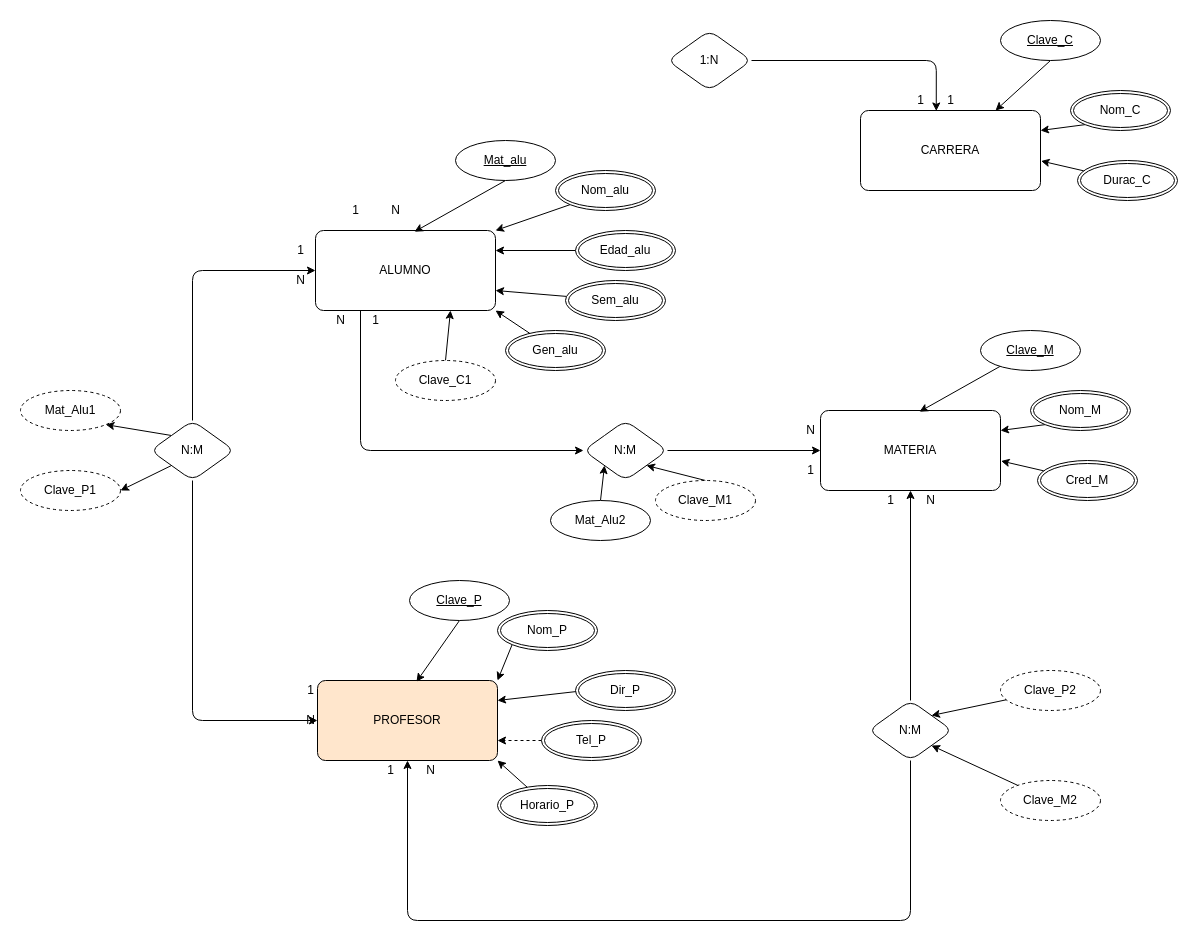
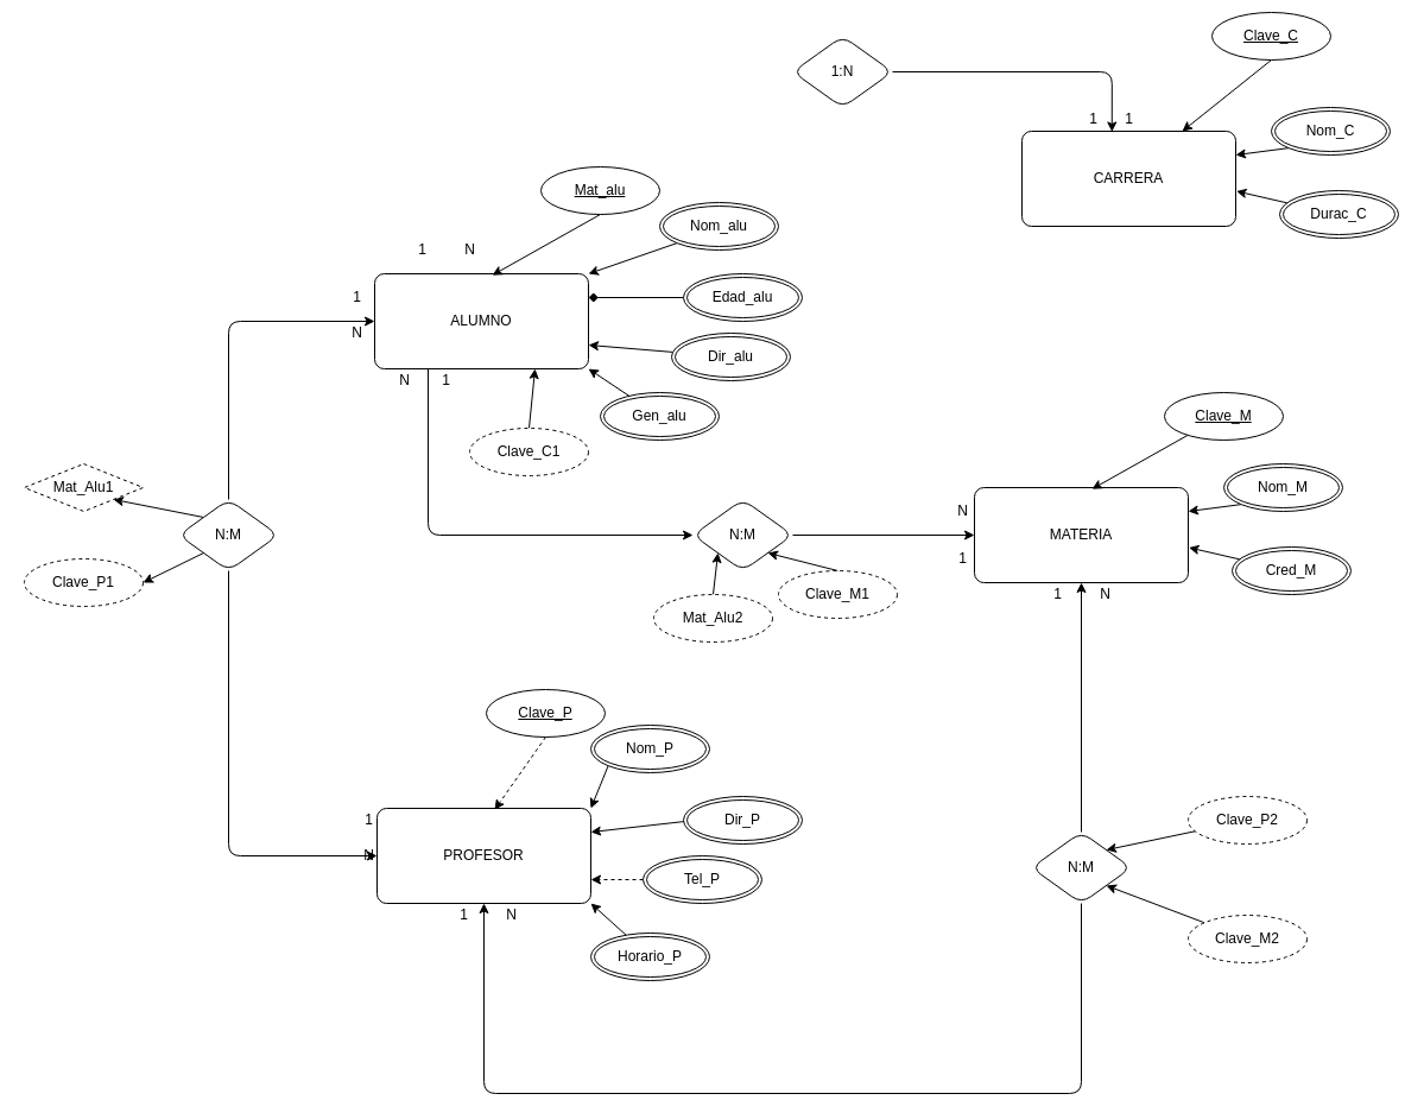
- <mxCell id="31" value="Clave_C" style="ellipse;whiteSpace=wrap;html=1;align=center;fontStyle=4;rounded=1;" vertex="1" parent="1"><mxGeometry x="1000" y="20" width="100" height="40" as="geometry" /></mxCell>
+ <mxCell id="31" value="Clave_C" style="ellipse;whiteSpace=wrap;html=1;align=center;fontStyle=4;rounded=1;" vertex="1" parent="1"><mxGeometry x="1020" y="10" width="100" height="40" as="geometry" /></mxCell>
- <mxCell id="6" style="edgeStyle=none;rounded=1;html=1;entryX=1;entryY=0.25;entryDx=0;entryDy=0;" edge="1" parent="1" source="7" target="3"><mxGeometry relative="1" as="geometry" /></mxCell>
+ <mxCell id="6" style="edgeStyle=none;rounded=1;html=1;entryX=1;entryY=0.25;entryDx=0;entryDy=0;endArrow=diamond;" edge="1" parent="1" source="7" target="3"><mxGeometry relative="1" as="geometry" /></mxCell>
- <mxCell id="9" value="Sem_alu" style="ellipse;shape=doubleEllipse;margin=3;whiteSpace=wrap;html=1;align=center;rounded=1;" vertex="1" parent="1"><mxGeometry x="565" y="280" width="100" height="40" as="geometry" /></mxCell>
+ <mxCell id="9" value="Dir_alu" style="ellipse;shape=doubleEllipse;margin=3;whiteSpace=wrap;html=1;align=center;rounded=1;" vertex="1" parent="1"><mxGeometry x="565" y="280" width="100" height="40" as="geometry" /></mxCell>
- <mxCell id="57" value="Mat_Alu1" style="ellipse;whiteSpace=wrap;html=1;align=center;dashed=1;rounded=1;" vertex="1" parent="1"><mxGeometry x="20" y="390" width="100" height="40" as="geometry" /></mxCell>
+ <mxCell id="57" value="Mat_Alu1" style="rhombus;whiteSpace=wrap;html=1;align=center;dashed=1;" vertex="1" parent="1"><mxGeometry x="20" y="390" width="100" height="40" as="geometry" /></mxCell>
- <mxCell id="67" value="Mat_Alu2" style="ellipse;whiteSpace=wrap;html=1;align=center;dashed=0;rounded=1;" vertex="1" parent="1"><mxGeometry x="550" y="500" width="100" height="40" as="geometry" /></mxCell>
+ <mxCell id="67" value="Mat_Alu2" style="ellipse;whiteSpace=wrap;html=1;align=center;dashed=1;rounded=1;" vertex="1" parent="1"><mxGeometry x="550" y="500" width="100" height="40" as="geometry" /></mxCell>
- <mxCell id="23" style="edgeStyle=none;rounded=1;html=1;exitX=0.5;exitY=1;exitDx=0;exitDy=0;entryX=0.55;entryY=0.015;entryDx=0;entryDy=0;entryPerimeter=0;" edge="1" parent="1" source="24" target="14"><mxGeometry relative="1" as="geometry" /></mxCell>
+ <mxCell id="23" style="edgeStyle=none;rounded=1;html=1;exitX=0.5;exitY=1;exitDx=0;exitDy=0;entryX=0.55;entryY=0.015;entryDx=0;entryDy=0;entryPerimeter=0;dashed=1;" edge="1" parent="1" source="24" target="14"><mxGeometry relative="1" as="geometry" /></mxCell>
- <mxCell id="14" value="PROFESOR" style="rounded=1;arcSize=10;whiteSpace=wrap;html=1;align=center;fillColor=#ffe6cc;" vertex="1" parent="1"><mxGeometry x="317" y="680" width="180" height="80" as="geometry" /></mxCell>
+ <mxCell id="14" value="PROFESOR" style="rounded=1;arcSize=10;whiteSpace=wrap;html=1;align=center;" vertex="1" parent="1"><mxGeometry x="317" y="680" width="180" height="80" as="geometry" /></mxCell>
- <mxCell id="74" value="Clave_M2" style="ellipse;whiteSpace=wrap;html=1;align=center;dashed=1;rounded=1;" vertex="1" parent="1"><mxGeometry x="1000" y="780" width="100" height="40" as="geometry" /></mxCell>
+ <mxCell id="74" value="Clave_M2" style="ellipse;whiteSpace=wrap;html=1;align=center;dashed=1;rounded=1;" vertex="1" parent="1"><mxGeometry x="1000" y="770" width="100" height="40" as="geometry" /></mxCell>
